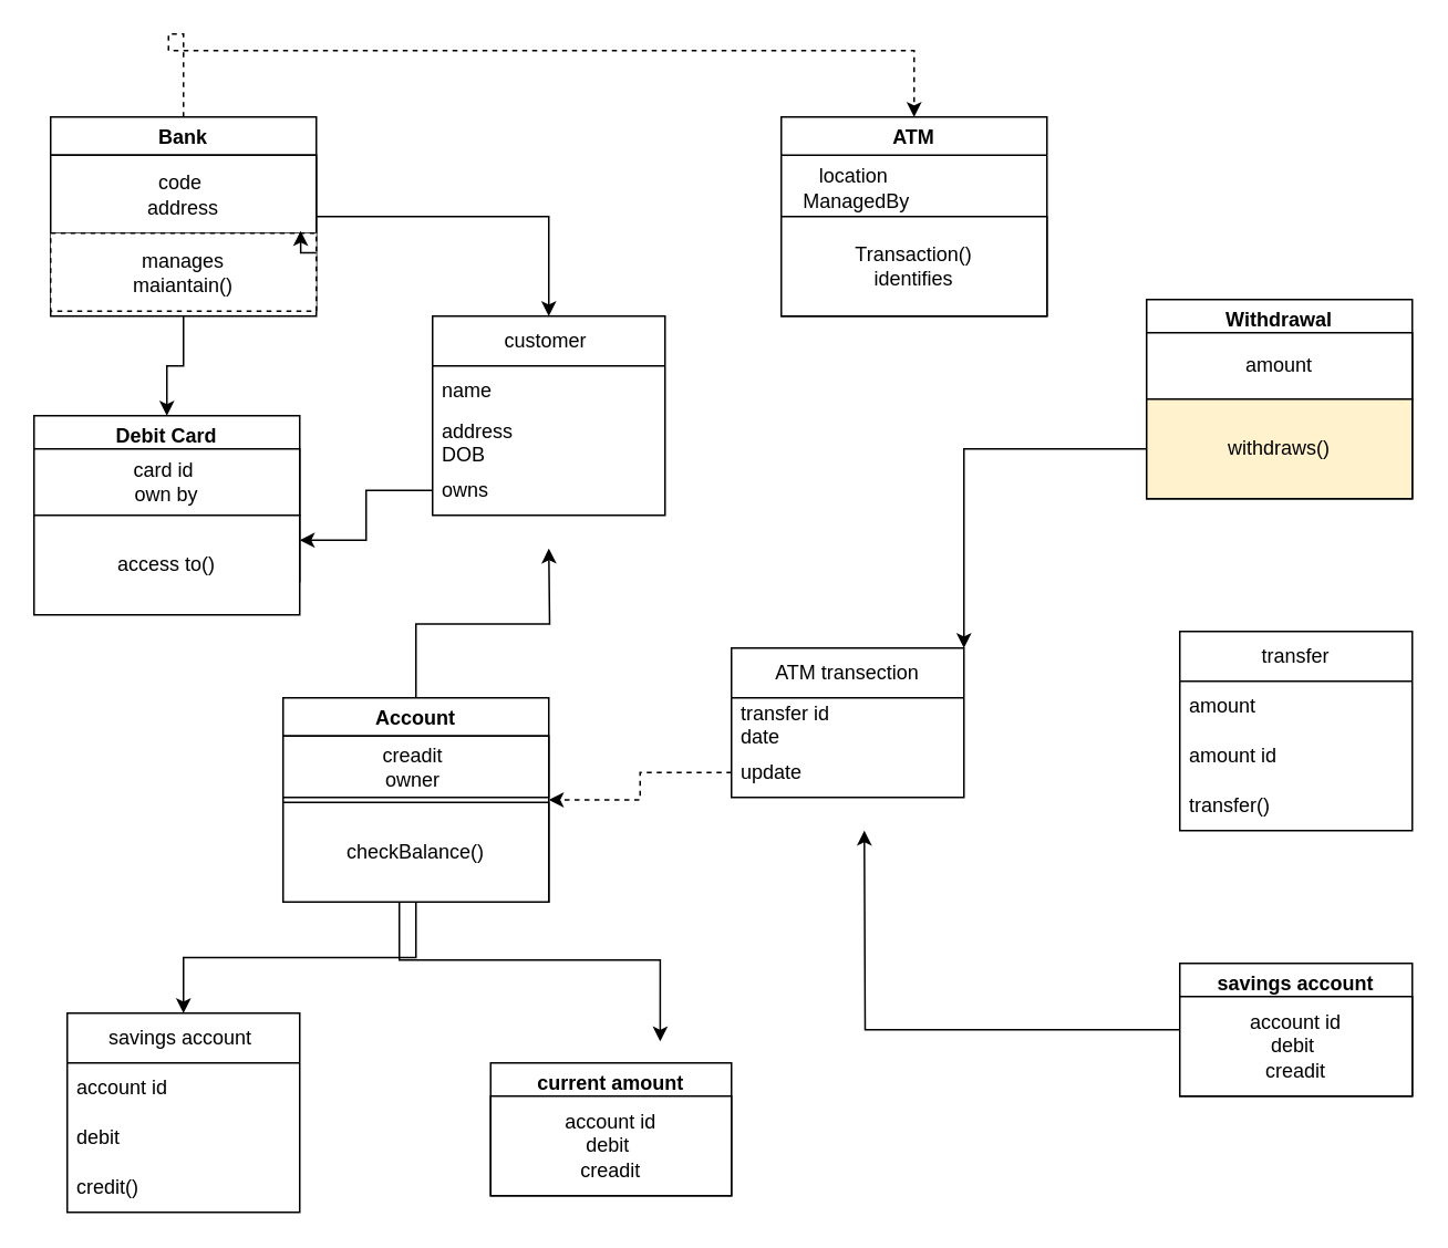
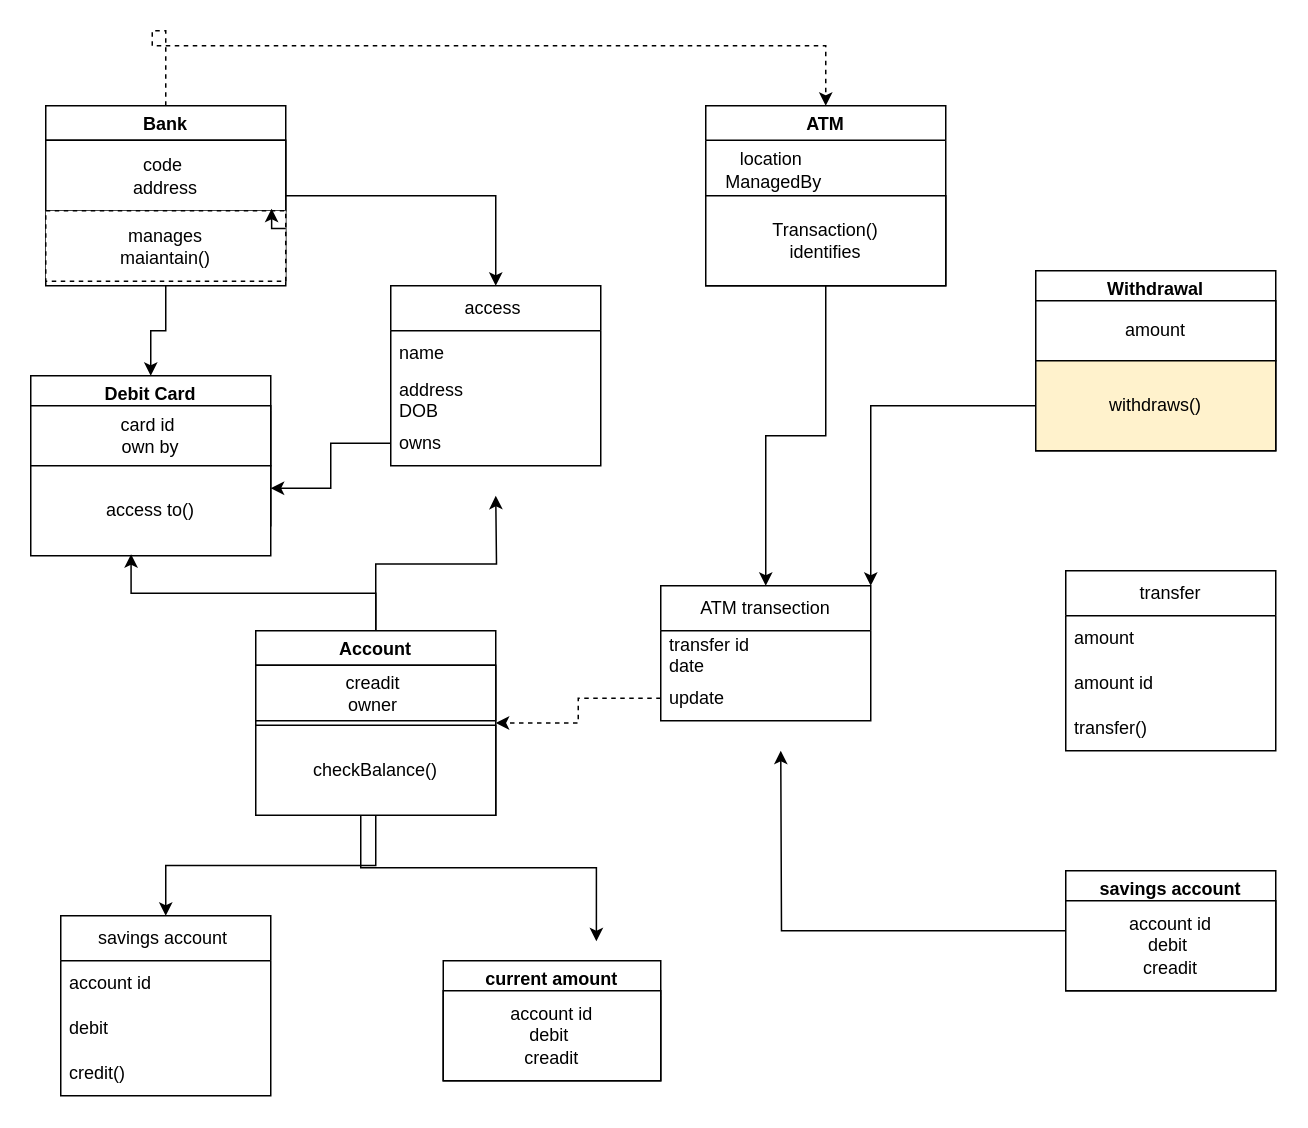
- <mxCell id="41" value="customer&amp;nbsp;" style="swimlane;fontStyle=0;childLayout=stackLayout;horizontal=1;startSize=30;horizontalStack=0;resizeParent=1;resizeParentMax=0;resizeLast=0;collapsible=1;marginBottom=0;whiteSpace=wrap;html=1;" vertex="1" parent="1"><mxGeometry x="260" y="190" width="140" height="120" as="geometry" /></mxCell>
+ <mxCell id="41" value="access&amp;nbsp;" style="swimlane;fontStyle=0;childLayout=stackLayout;horizontal=1;startSize=30;horizontalStack=0;resizeParent=1;resizeParentMax=0;resizeLast=0;collapsible=1;marginBottom=0;whiteSpace=wrap;html=1;" vertex="1" parent="1"><mxGeometry x="260" y="190" width="140" height="120" as="geometry" /></mxCell>
+ <mxCell id="2" style="edgeStyle=orthogonalEdgeStyle;rounded=0;orthogonalLoop=1;jettySize=auto;html=1;entryX=0.5;entryY=0;entryDx=0;entryDy=0;" edge="1" parent="1" source="3" target="34"><mxGeometry relative="1" as="geometry" /></mxCell>
+ <mxCell id="47" style="edgeStyle=orthogonalEdgeStyle;rounded=0;orthogonalLoop=1;jettySize=auto;html=1;entryX=0.418;entryY=0.983;entryDx=0;entryDy=0;entryPerimeter=0;" edge="1" parent="1" source="9" target="29"><mxGeometry relative="1" as="geometry" /></mxCell>
